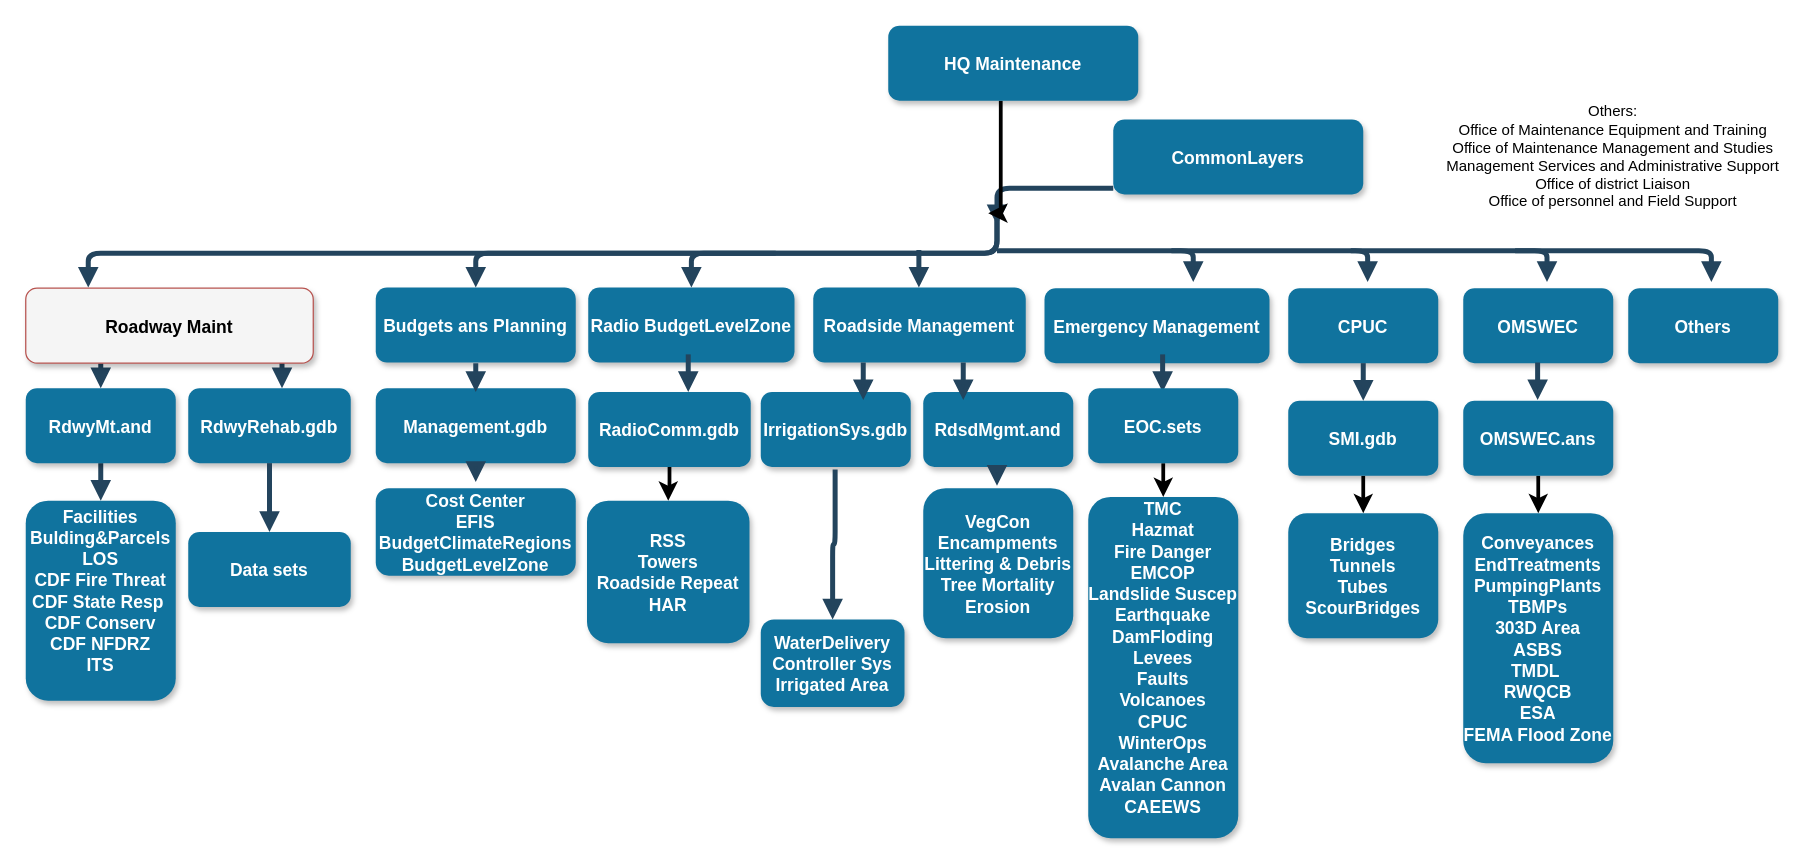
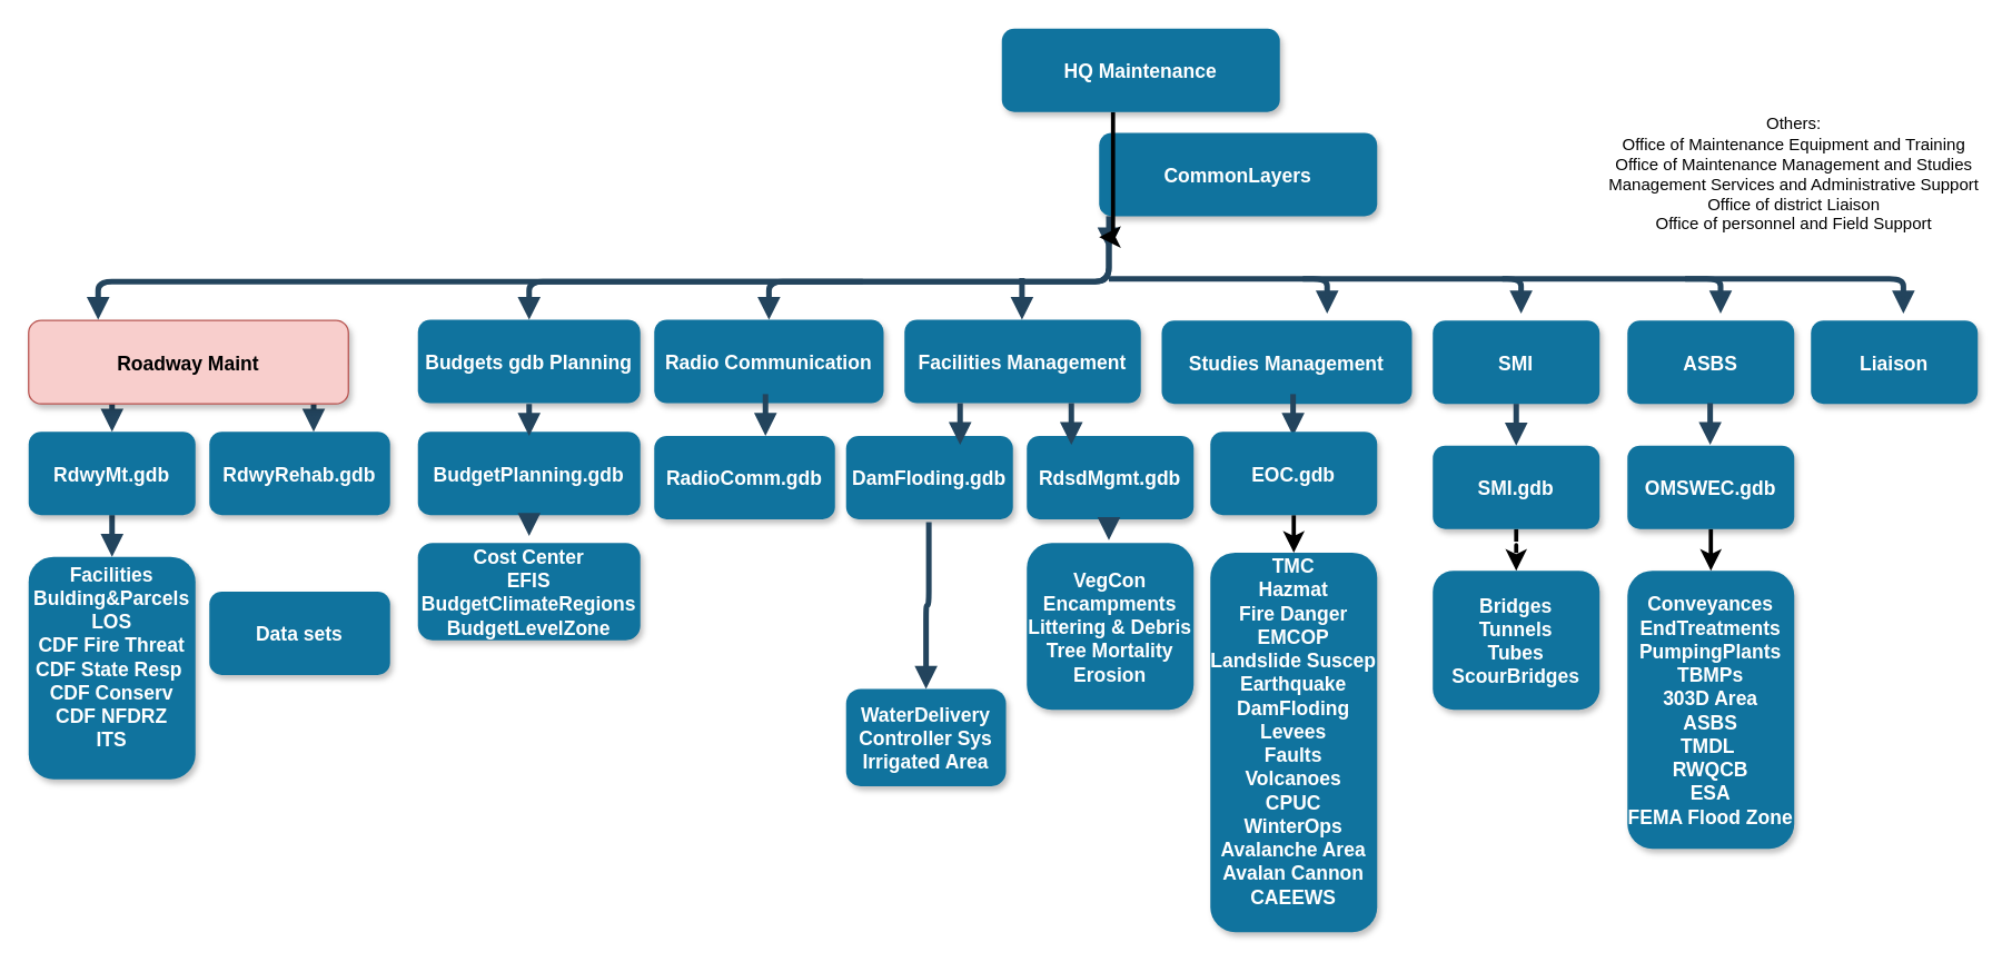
- <mxCell id="58" value="HQ Maintenance" style="rounded=1;fillColor=#10739E;strokeColor=none;shadow=1;gradientColor=none;fontStyle=1;fontColor=#FFFFFF;fontSize=14;" vertex="1" parent="1"><mxGeometry x="710" y="20" width="200" height="60" as="geometry" /></mxCell>
+ <mxCell id="58" value="HQ Maintenance" style="rounded=1;fillColor=#10739E;strokeColor=none;shadow=1;gradientColor=none;fontStyle=1;fontColor=#FFFFFF;fontSize=14;" vertex="1" parent="1"><mxGeometry x="720" y="20" width="200" height="60" as="geometry" /></mxCell>
- <mxCell id="2" value="CommonLayers" style="rounded=1;fillColor=#10739E;strokeColor=none;shadow=1;gradientColor=none;fontStyle=1;fontColor=#FFFFFF;fontSize=14;" parent="1" vertex="1"><mxGeometry x="890" y="95" width="200" height="60" as="geometry" /></mxCell>
+ <mxCell id="2" value="CommonLayers" style="rounded=1;fillColor=#10739E;strokeColor=none;shadow=1;gradientColor=none;fontStyle=1;fontColor=#FFFFFF;fontSize=14;" parent="1" vertex="1"><mxGeometry x="790" y="95" width="200" height="60" as="geometry" /></mxCell>
- <mxCell id="13" value="Roadway Maint" style="rounded=1;fillColor=#f5f5f5;strokeColor=#b85450;shadow=1;fontStyle=1;fontSize=14;" vertex="1" parent="1"><mxGeometry x="20" y="230" width="230" height="60" as="geometry" /></mxCell>
+ <mxCell id="13" value="Roadway Maint" style="rounded=1;fillColor=#f8cecc;strokeColor=#b85450;shadow=1;fontStyle=1;fontSize=14;" vertex="1" parent="1"><mxGeometry x="20" y="230" width="230" height="60" as="geometry" /></mxCell>
- <mxCell id="3" value="Budgets ans Planning" style="rounded=1;fillColor=#10739E;strokeColor=none;shadow=1;gradientColor=none;fontStyle=1;fontColor=#FFFFFF;fontSize=14;" parent="1" vertex="1"><mxGeometry x="300" y="229.5" width="160" height="60" as="geometry" /></mxCell>
+ <mxCell id="3" value="Budgets gdb Planning" style="rounded=1;fillColor=#10739E;strokeColor=none;shadow=1;gradientColor=none;fontStyle=1;fontColor=#FFFFFF;fontSize=14;" parent="1" vertex="1"><mxGeometry x="300" y="229.5" width="160" height="60" as="geometry" /></mxCell>
- <mxCell id="4" value="Radio BudgetLevelZone" style="rounded=1;fillColor=#10739E;strokeColor=none;shadow=1;gradientColor=none;fontStyle=1;fontColor=#FFFFFF;fontSize=14;" parent="1" vertex="1"><mxGeometry x="470" y="229.5" width="165" height="60" as="geometry" /></mxCell>
+ <mxCell id="4" value="Radio Communication" style="rounded=1;fillColor=#10739E;strokeColor=none;shadow=1;gradientColor=none;fontStyle=1;fontColor=#FFFFFF;fontSize=14;" parent="1" vertex="1"><mxGeometry x="470" y="229.5" width="165" height="60" as="geometry" /></mxCell>
- <mxCell id="12" value="Roadside Management" style="rounded=1;fillColor=#10739E;strokeColor=none;shadow=1;gradientColor=none;fontStyle=1;fontColor=#FFFFFF;fontSize=14;" vertex="1" parent="1"><mxGeometry x="650" y="229.5" width="170" height="60" as="geometry" /></mxCell>
+ <mxCell id="12" value="Facilities Management" style="rounded=1;fillColor=#10739E;strokeColor=none;shadow=1;gradientColor=none;fontStyle=1;fontColor=#FFFFFF;fontSize=14;" vertex="1" parent="1"><mxGeometry x="650" y="229.5" width="170" height="60" as="geometry" /></mxCell>
- <mxCell id="16" value="Emergency Management" style="rounded=1;fillColor=#10739E;strokeColor=none;shadow=1;gradientColor=none;fontStyle=1;fontColor=#FFFFFF;fontSize=14;" vertex="1" parent="1"><mxGeometry x="835" y="230" width="180" height="60" as="geometry" /></mxCell>
+ <mxCell id="16" value="Studies Management" style="rounded=1;fillColor=#10739E;strokeColor=none;shadow=1;gradientColor=none;fontStyle=1;fontColor=#FFFFFF;fontSize=14;" vertex="1" parent="1"><mxGeometry x="835" y="230" width="180" height="60" as="geometry" /></mxCell>
- <mxCell id="15" value="CPUC" style="rounded=1;fillColor=#10739E;strokeColor=none;shadow=1;gradientColor=none;fontStyle=1;fontColor=#FFFFFF;fontSize=14;" vertex="1" parent="1"><mxGeometry x="1030" y="230" width="120" height="60" as="geometry" /></mxCell>
+ <mxCell id="15" value="SMI" style="rounded=1;fillColor=#10739E;strokeColor=none;shadow=1;gradientColor=none;fontStyle=1;fontColor=#FFFFFF;fontSize=14;" vertex="1" parent="1"><mxGeometry x="1030" y="230" width="120" height="60" as="geometry" /></mxCell>
- <mxCell id="17" value="OMSWEC" style="rounded=1;fillColor=#10739E;strokeColor=none;shadow=1;gradientColor=none;fontStyle=1;fontColor=#FFFFFF;fontSize=14;" vertex="1" parent="1"><mxGeometry x="1170" y="230" width="120" height="60" as="geometry" /></mxCell>
+ <mxCell id="17" value="ASBS" style="rounded=1;fillColor=#10739E;strokeColor=none;shadow=1;gradientColor=none;fontStyle=1;fontColor=#FFFFFF;fontSize=14;" vertex="1" parent="1"><mxGeometry x="1170" y="230" width="120" height="60" as="geometry" /></mxCell>
- <mxCell id="18" value="Others" style="rounded=1;fillColor=#10739E;strokeColor=none;shadow=1;gradientColor=none;fontStyle=1;fontColor=#FFFFFF;fontSize=14;" vertex="1" parent="1"><mxGeometry x="1302" y="230" width="120" height="60" as="geometry" /></mxCell>
+ <mxCell id="18" value="Liaison" style="rounded=1;fillColor=#10739E;strokeColor=none;shadow=1;gradientColor=none;fontStyle=1;fontColor=#FFFFFF;fontSize=14;" vertex="1" parent="1"><mxGeometry x="1302" y="230" width="120" height="60" as="geometry" /></mxCell>
- <mxCell id="20" value="RdwyMt.and" style="rounded=1;fillColor=#10739E;strokeColor=none;shadow=1;gradientColor=none;fontStyle=1;fontColor=#FFFFFF;fontSize=14;" vertex="1" parent="1"><mxGeometry x="20" y="310" width="120" height="60" as="geometry" /></mxCell>
+ <mxCell id="20" value="RdwyMt.gdb" style="rounded=1;fillColor=#10739E;strokeColor=none;shadow=1;gradientColor=none;fontStyle=1;fontColor=#FFFFFF;fontSize=14;" vertex="1" parent="1"><mxGeometry x="20" y="310" width="120" height="60" as="geometry" /></mxCell>
- <mxCell id="36" value="Management.gdb" style="rounded=1;fillColor=#10739E;strokeColor=none;shadow=1;gradientColor=none;fontStyle=1;fontColor=#FFFFFF;fontSize=14;" vertex="1" parent="1"><mxGeometry x="300" y="310" width="160" height="60" as="geometry" /></mxCell>
+ <mxCell id="36" value="BudgetPlanning.gdb" style="rounded=1;fillColor=#10739E;strokeColor=none;shadow=1;gradientColor=none;fontStyle=1;fontColor=#FFFFFF;fontSize=14;" vertex="1" parent="1"><mxGeometry x="300" y="310" width="160" height="60" as="geometry" /></mxCell>
- <mxCell id="50" value="EOC.sets" style="rounded=1;fillColor=#10739E;strokeColor=none;shadow=1;gradientColor=none;fontStyle=1;fontColor=#FFFFFF;fontSize=14;" vertex="1" parent="1"><mxGeometry x="870" y="310" width="120" height="60" as="geometry" /></mxCell>
+ <mxCell id="50" value="EOC.gdb" style="rounded=1;fillColor=#10739E;strokeColor=none;shadow=1;gradientColor=none;fontStyle=1;fontColor=#FFFFFF;fontSize=14;" vertex="1" parent="1"><mxGeometry x="870" y="310" width="120" height="60" as="geometry" /></mxCell>
- <mxCell id="25" value="IrrigationSys.gdb" style="rounded=1;fillColor=#10739E;strokeColor=none;shadow=1;gradientColor=none;fontStyle=1;fontColor=#FFFFFF;fontSize=14;" vertex="1" parent="1"><mxGeometry x="608" y="313" width="120" height="60" as="geometry" /></mxCell>
+ <mxCell id="25" value="DamFloding.gdb" style="rounded=1;fillColor=#10739E;strokeColor=none;shadow=1;gradientColor=none;fontStyle=1;fontColor=#FFFFFF;fontSize=14;" vertex="1" parent="1"><mxGeometry x="608" y="313" width="120" height="60" as="geometry" /></mxCell>
- <mxCell id="23" value="RdsdMgmt.and" style="rounded=1;fillColor=#10739E;strokeColor=none;shadow=1;gradientColor=none;fontStyle=1;fontColor=#FFFFFF;fontSize=14;" vertex="1" parent="1"><mxGeometry x="738" y="313" width="120" height="60" as="geometry" /></mxCell>
+ <mxCell id="23" value="RdsdMgmt.gdb" style="rounded=1;fillColor=#10739E;strokeColor=none;shadow=1;gradientColor=none;fontStyle=1;fontColor=#FFFFFF;fontSize=14;" vertex="1" parent="1"><mxGeometry x="738" y="313" width="120" height="60" as="geometry" /></mxCell>
- <mxCell id="31" value="OMSWEC.ans" style="rounded=1;fillColor=#10739E;strokeColor=none;shadow=1;gradientColor=none;fontStyle=1;fontColor=#FFFFFF;fontSize=14;" vertex="1" parent="1"><mxGeometry x="1170" y="320" width="120" height="60" as="geometry" /></mxCell>
+ <mxCell id="31" value="OMSWEC.gdb" style="rounded=1;fillColor=#10739E;strokeColor=none;shadow=1;gradientColor=none;fontStyle=1;fontColor=#FFFFFF;fontSize=14;" vertex="1" parent="1"><mxGeometry x="1170" y="320" width="120" height="60" as="geometry" /></mxCell>
- <mxCell id="34" value="" style="edgeStyle=elbowEdgeStyle;elbow=vertical;strokeWidth=4;endArrow=block;endFill=1;fontStyle=1;strokeColor=#23445D;entryX=0.5;entryY=0;entryDx=0;entryDy=0;exitX=0.5;exitY=1;exitDx=0;exitDy=0;" edge="1" parent="1" source="21" target="22"><mxGeometry x="-95" y="-290" width="100" height="100" as="geometry"><mxPoint x="235" y="380" as="sourcePoint" /><mxPoint x="235" y="430" as="targetPoint" /><Array as="points" /></mxGeometry></mxCell>
- <mxCell id="45" value="" style="edgeStyle=orthogonalEdgeStyle;rounded=1;orthogonalLoop=1;jettySize=auto;html=1;strokeWidth=3;" edge="1" parent="1" source="46" target="47"><mxGeometry relative="1" as="geometry" /></mxCell>
- <mxCell id="27" value="" style="edgeStyle=orthogonalEdgeStyle;rounded=1;orthogonalLoop=1;jettySize=auto;html=1;strokeWidth=3;" edge="1" parent="1" source="28" target="29"><mxGeometry relative="1" as="geometry" /></mxCell>
+ <mxCell id="27" value="" style="edgeStyle=orthogonalEdgeStyle;rounded=1;orthogonalLoop=1;jettySize=auto;html=1;strokeWidth=3;dashed=1;" edge="1" parent="1" source="28" target="29"><mxGeometry relative="1" as="geometry" /></mxCell>
- <mxCell id="47" value="RSS&#10;Towers&#10;Roadside Repeat&#10;HAR" style="rounded=1;fillColor=#10739E;strokeColor=none;shadow=1;gradientColor=none;fontStyle=1;fontColor=#FFFFFF;fontSize=14;" vertex="1" parent="1"><mxGeometry x="469" y="400" width="130" height="114" as="geometry" /></mxCell>
